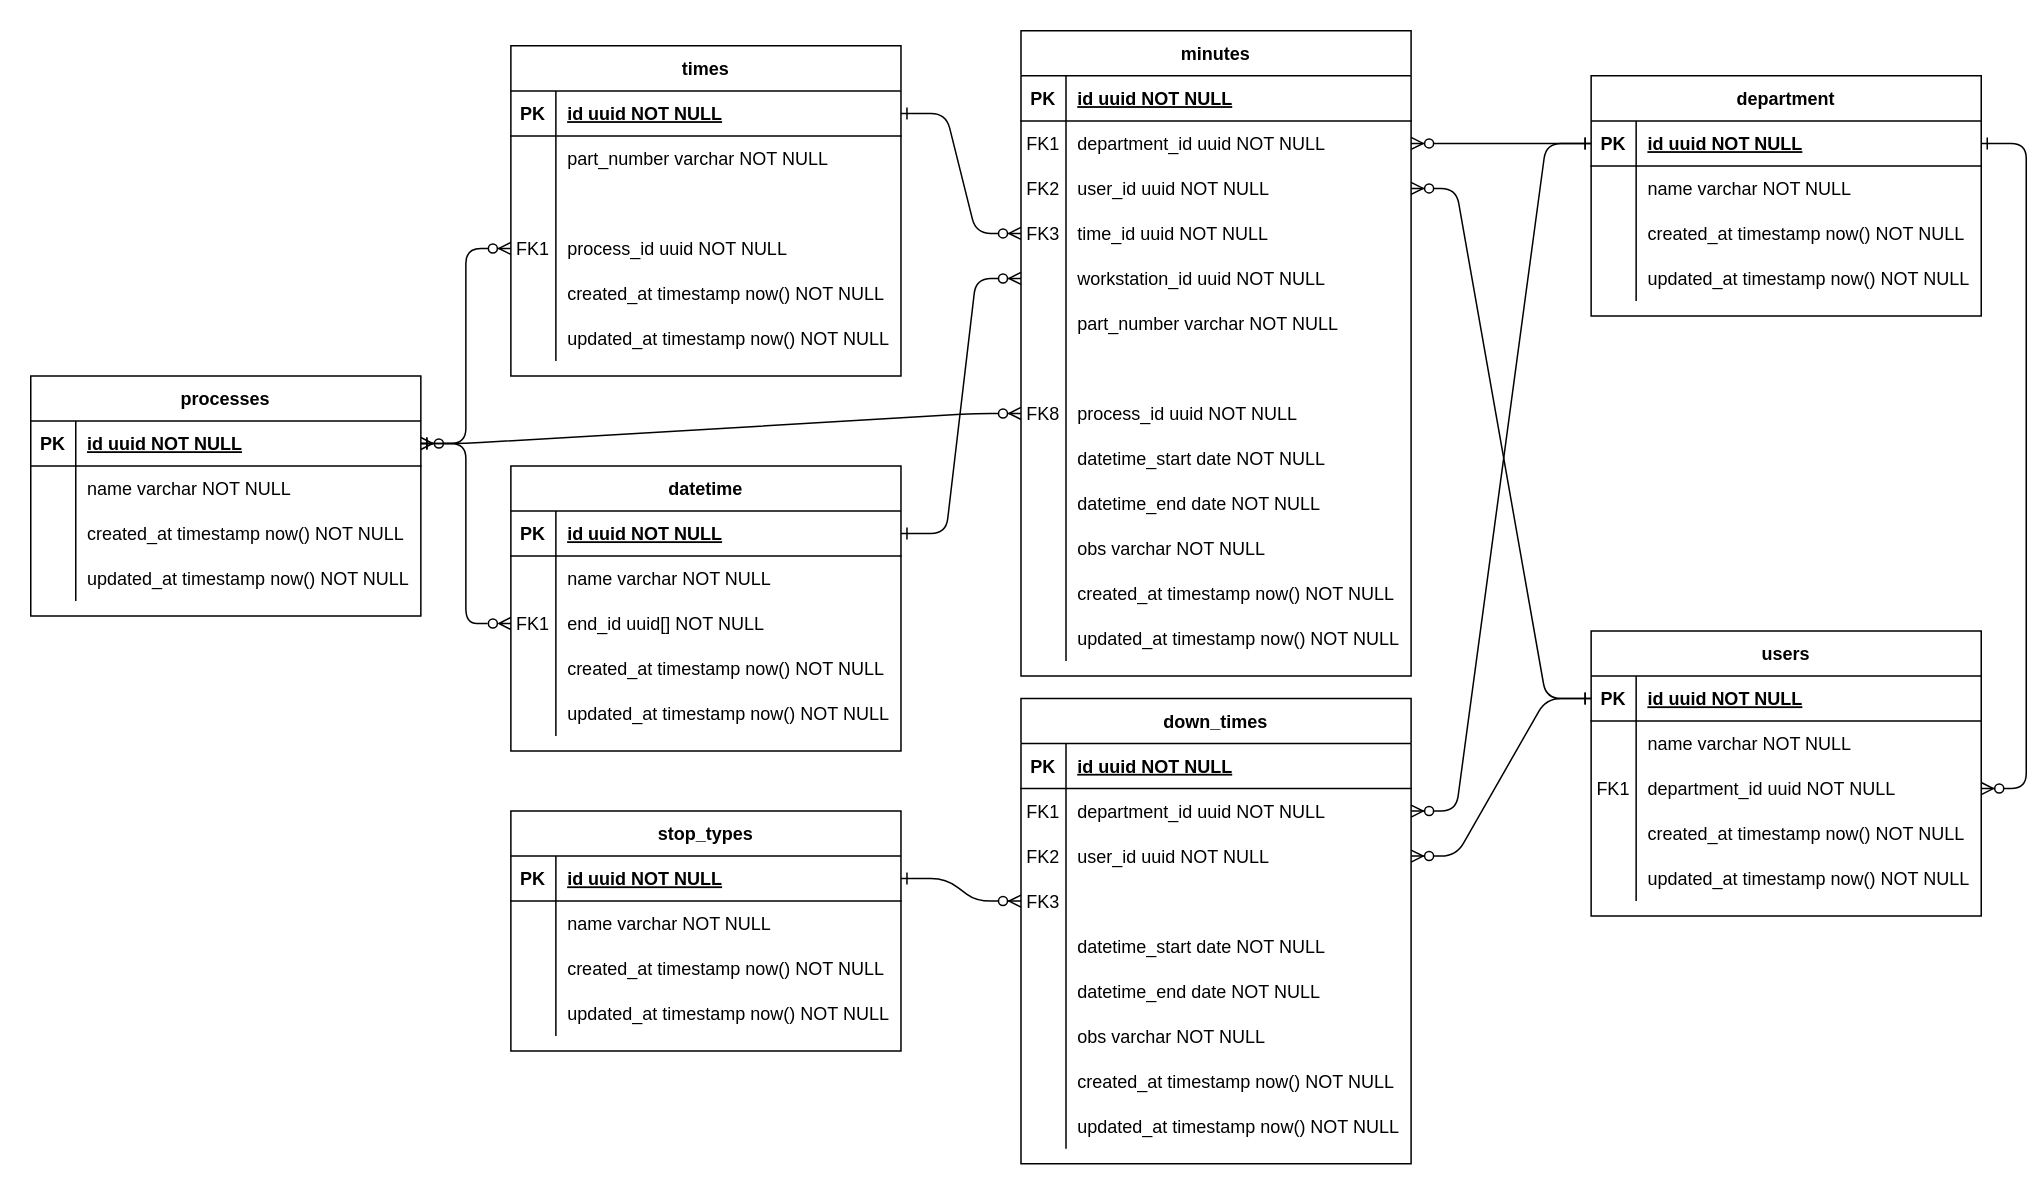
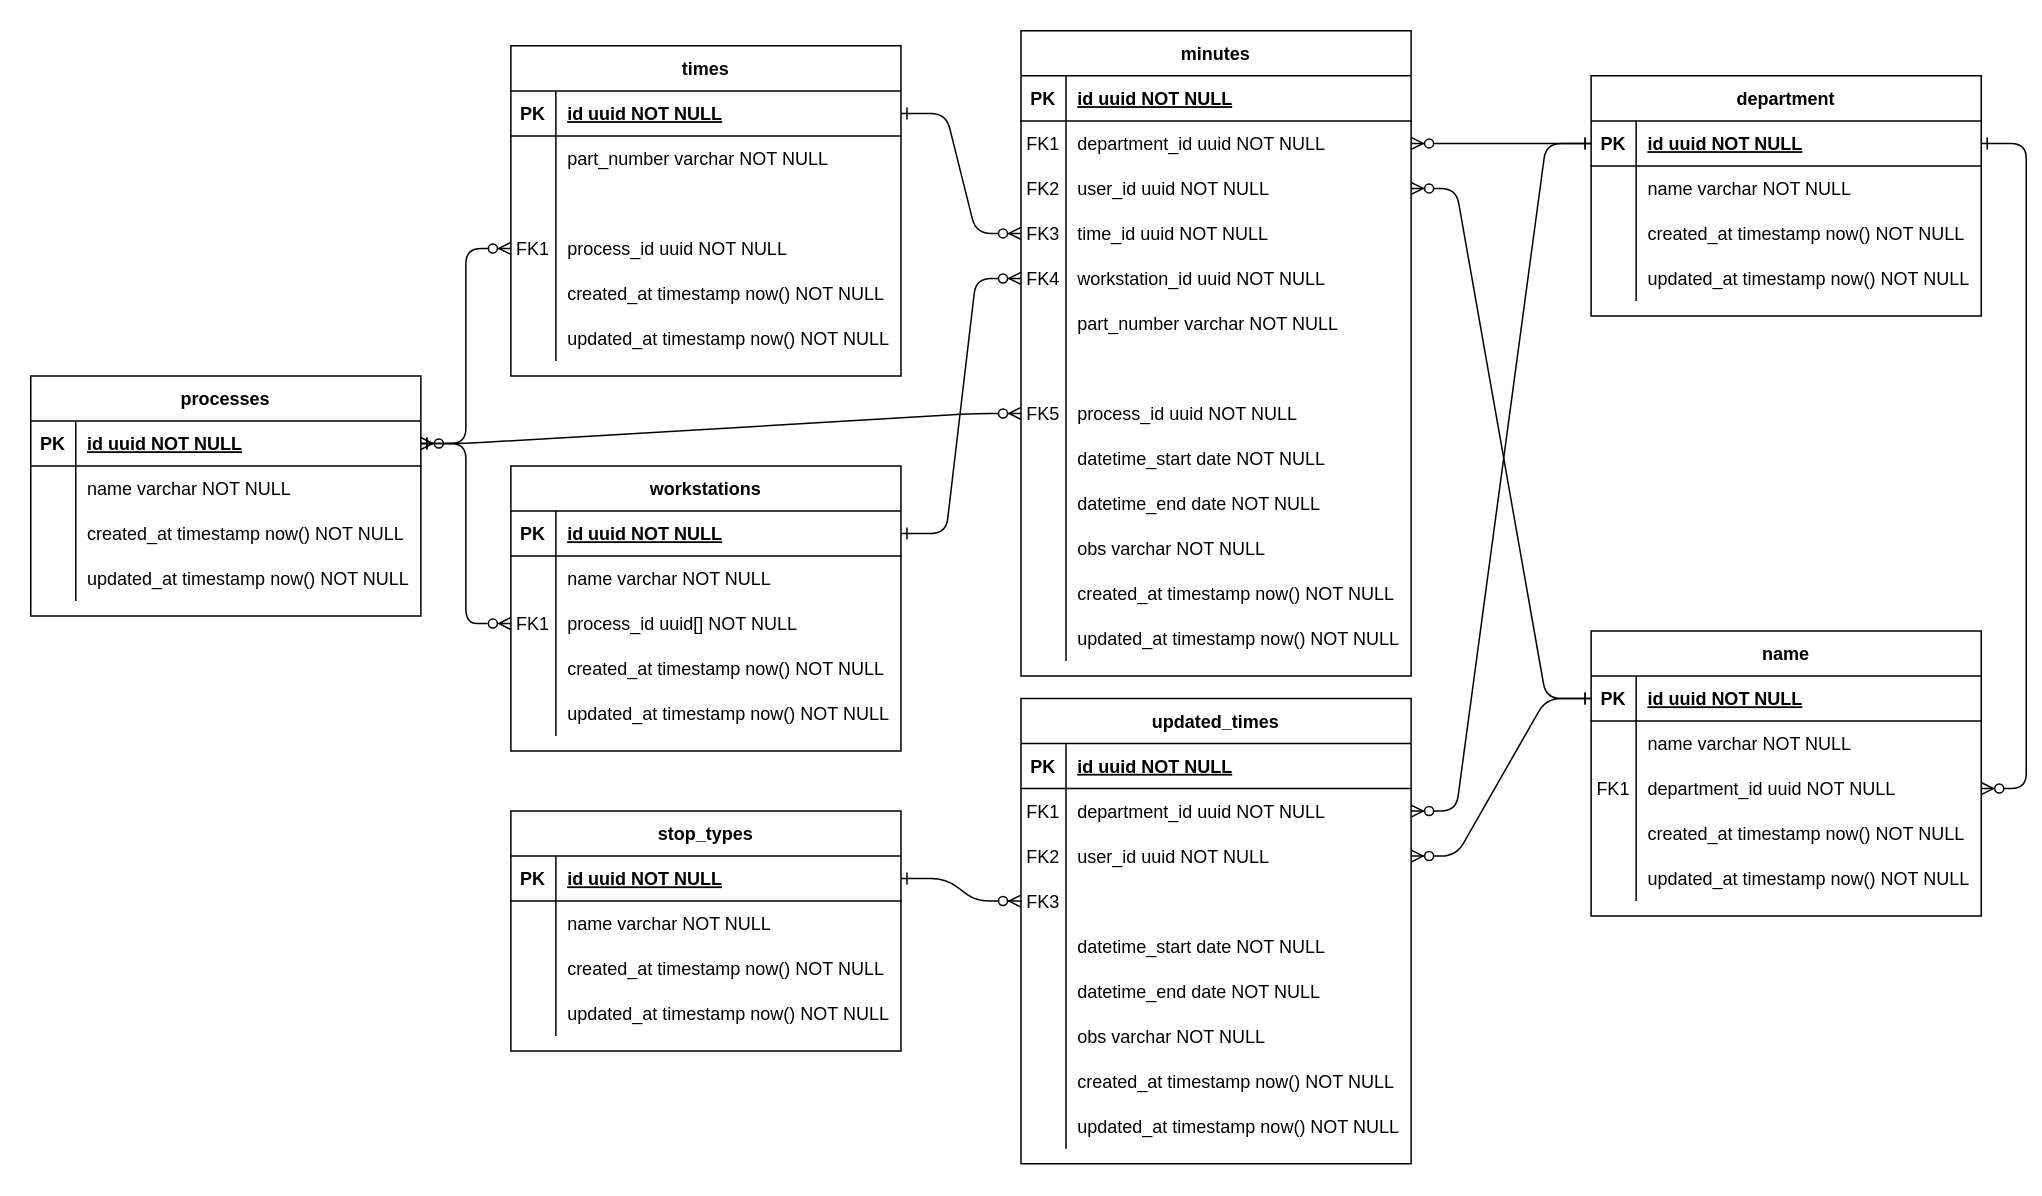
+ <mxCell id="93" value="FK4" style="shape=partialRectangle;overflow=hidden;connectable=0;fillColor=none;top=0;left=0;bottom=0;right=0;" vertex="1" parent="92"><mxGeometry width="30" height="30" as="geometry"><mxRectangle width="30" height="30" as="alternateBounds" /></mxGeometry></mxCell>
- <mxCell id="101" value="FK8" style="shape=partialRectangle;overflow=hidden;connectable=0;fillColor=none;top=0;left=0;bottom=0;right=0;" vertex="1" parent="100"><mxGeometry width="30" height="30" as="geometry"><mxRectangle width="30" height="30" as="alternateBounds" /></mxGeometry></mxCell>
+ <mxCell id="101" value="FK5" style="shape=partialRectangle;overflow=hidden;connectable=0;fillColor=none;top=0;left=0;bottom=0;right=0;" vertex="1" parent="100"><mxGeometry width="30" height="30" as="geometry"><mxRectangle width="30" height="30" as="alternateBounds" /></mxGeometry></mxCell>
- <mxCell id="120" value="datetime" style="shape=table;startSize=30;container=1;collapsible=1;childLayout=tableLayout;fixedRows=1;rowLines=0;fontStyle=1;align=center;resizeLast=1;" vertex="1" parent="1"><mxGeometry x="340" y="310" width="260" height="190" as="geometry" /></mxCell>
+ <mxCell id="120" value="workstations" style="shape=table;startSize=30;container=1;collapsible=1;childLayout=tableLayout;fixedRows=1;rowLines=0;fontStyle=1;align=center;resizeLast=1;" vertex="1" parent="1"><mxGeometry x="340" y="310" width="260" height="190" as="geometry" /></mxCell>
- <mxCell id="129" value="end_id uuid[] NOT NULL" style="shape=partialRectangle;overflow=hidden;connectable=0;fillColor=none;top=0;left=0;bottom=0;right=0;align=left;spacingLeft=6;" vertex="1" parent="127"><mxGeometry x="30" width="230" height="30" as="geometry"><mxRectangle width="230" height="30" as="alternateBounds" /></mxGeometry></mxCell>
+ <mxCell id="129" value="process_id uuid[] NOT NULL" style="shape=partialRectangle;overflow=hidden;connectable=0;fillColor=none;top=0;left=0;bottom=0;right=0;align=left;spacingLeft=6;" vertex="1" parent="127"><mxGeometry x="30" width="230" height="30" as="geometry"><mxRectangle width="230" height="30" as="alternateBounds" /></mxGeometry></mxCell>
- <mxCell id="47" value="users" style="shape=table;startSize=30;container=1;collapsible=1;childLayout=tableLayout;fixedRows=1;rowLines=0;fontStyle=1;align=center;resizeLast=1;" vertex="1" parent="1"><mxGeometry x="1060" y="420" width="260" height="190" as="geometry" /></mxCell>
+ <mxCell id="47" value="name" style="shape=table;startSize=30;container=1;collapsible=1;childLayout=tableLayout;fixedRows=1;rowLines=0;fontStyle=1;align=center;resizeLast=1;" vertex="1" parent="1"><mxGeometry x="1060" y="420" width="260" height="190" as="geometry" /></mxCell>
- <mxCell id="2" value="down_times" style="shape=table;startSize=30;container=1;collapsible=1;childLayout=tableLayout;fixedRows=1;rowLines=0;fontStyle=1;align=center;resizeLast=1;" parent="1" vertex="1"><mxGeometry x="680" y="465" width="260" height="310" as="geometry" /></mxCell>
+ <mxCell id="2" value="updated_times" style="shape=table;startSize=30;container=1;collapsible=1;childLayout=tableLayout;fixedRows=1;rowLines=0;fontStyle=1;align=center;resizeLast=1;" parent="1" vertex="1"><mxGeometry x="680" y="465" width="260" height="310" as="geometry" /></mxCell>
